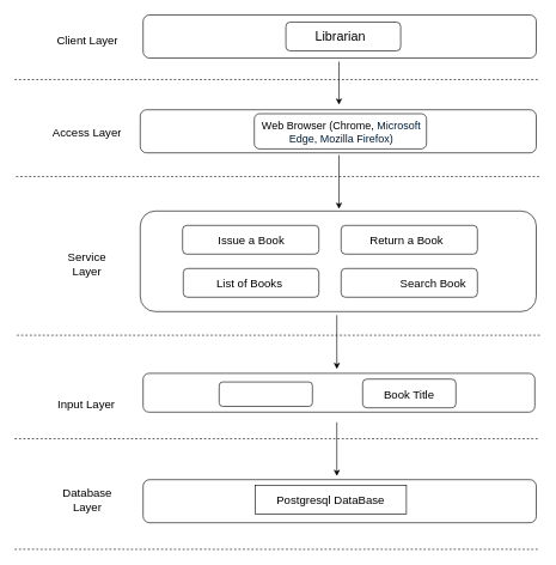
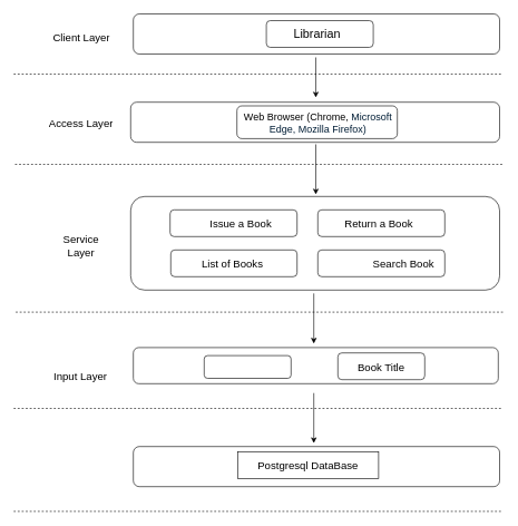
- <mxCell id="13" value="&lt;font style=&quot;font-size: 16px;&quot;&gt;Issue a Book&lt;/font&gt;" style="text;html=1;align=center;verticalAlign=middle;whiteSpace=wrap;rounded=0;" vertex="1" parent="1"><mxGeometry x="295" y="318" width="110" height="30" as="geometry" /></mxCell>
+ <mxCell id="13" value="&lt;font style=&quot;font-size: 16px;&quot;&gt;Issue a Book&lt;/font&gt;" style="text;html=1;align=center;verticalAlign=middle;whiteSpace=wrap;rounded=0;" vertex="1" parent="1"><mxGeometry x="305" y="318" width="110" height="30" as="geometry" /></mxCell>
- <mxCell id="32" value="&lt;font style=&quot;font-size: 16px;&quot;&gt;Database Layer&lt;/font&gt;" style="text;html=1;align=center;verticalAlign=middle;whiteSpace=wrap;rounded=0;" vertex="1" parent="1"><mxGeometry x="76" y="680" width="91" height="30" as="geometry" /></mxCell>
